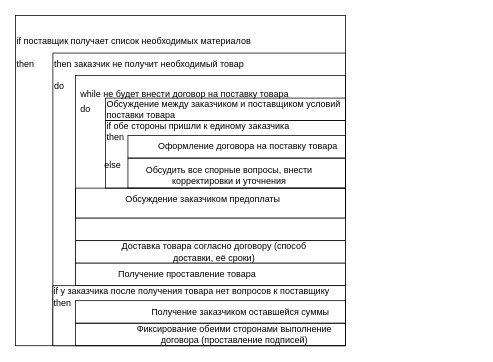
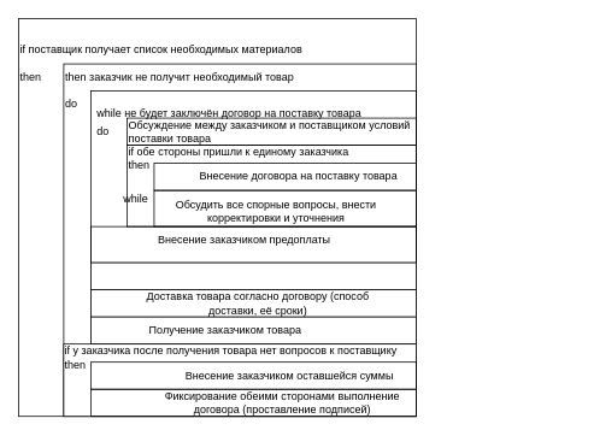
- <mxCell id="8" value="while не будет внести договор на поставку товара" style="text;html=1;strokeColor=none;fillColor=none;align=left;verticalAlign=middle;whiteSpace=wrap;rounded=0;" vertex="1" parent="1"><mxGeometry x="105" y="110" width="530" height="30" as="geometry" /></mxCell>
+ <mxCell id="8" value="while не будет заключён договор на поставку товара" style="text;html=1;strokeColor=none;fillColor=none;align=left;verticalAlign=middle;whiteSpace=wrap;rounded=0;" vertex="1" parent="1"><mxGeometry x="105" y="110" width="530" height="30" as="geometry" /></mxCell>
- <mxCell id="13" value="Оформление договора на поставку товара" style="text;html=1;strokeColor=none;fillColor=none;align=center;verticalAlign=middle;whiteSpace=wrap;rounded=0;" vertex="1" parent="1"><mxGeometry x="170" y="180" width="320" height="30" as="geometry" /></mxCell>
+ <mxCell id="13" value="Внесение договора на поставку товара" style="text;html=1;strokeColor=none;fillColor=none;align=center;verticalAlign=middle;whiteSpace=wrap;rounded=0;" vertex="1" parent="1"><mxGeometry x="170" y="180" width="320" height="30" as="geometry" /></mxCell>
- <mxCell id="14" value="else" style="text;html=1;strokeColor=none;fillColor=none;align=center;verticalAlign=middle;whiteSpace=wrap;rounded=0;" vertex="1" parent="1"><mxGeometry x="120" y="205" width="60" height="30" as="geometry" /></mxCell>
+ <mxCell id="14" value="while" style="text;html=1;strokeColor=none;fillColor=none;align=center;verticalAlign=middle;whiteSpace=wrap;rounded=0;" vertex="1" parent="1"><mxGeometry x="120" y="205" width="60" height="30" as="geometry" /></mxCell>
- <mxCell id="22" value="Обсуждение заказчиком предоплаты" style="text;html=1;strokeColor=none;fillColor=none;align=center;verticalAlign=middle;whiteSpace=wrap;rounded=0;" vertex="1" parent="1"><mxGeometry x="130" y="250" width="280" height="30" as="geometry" /></mxCell>
+ <mxCell id="22" value="Внесение заказчиком предоплаты" style="text;html=1;strokeColor=none;fillColor=none;align=center;verticalAlign=middle;whiteSpace=wrap;rounded=0;" vertex="1" parent="1"><mxGeometry x="130" y="250" width="280" height="30" as="geometry" /></mxCell>
- <mxCell id="27" value="Получение проставление товара" style="text;html=1;strokeColor=none;fillColor=none;align=center;verticalAlign=middle;whiteSpace=wrap;rounded=0;" vertex="1" parent="1"><mxGeometry x="63.75" y="350" width="370" height="30" as="geometry" /></mxCell>
+ <mxCell id="27" value="Получение заказчиком товара" style="text;html=1;strokeColor=none;fillColor=none;align=center;verticalAlign=middle;whiteSpace=wrap;rounded=0;" vertex="1" parent="1"><mxGeometry x="63.75" y="350" width="370" height="30" as="geometry" /></mxCell>
- <mxCell id="30" value="Получение заказчиком оставшейся суммы" style="text;html=1;strokeColor=none;fillColor=none;align=center;verticalAlign=middle;whiteSpace=wrap;rounded=0;" vertex="1" parent="1"><mxGeometry x="172" y="400" width="296" height="30" as="geometry" /></mxCell>
+ <mxCell id="30" value="Внесение заказчиком оставшейся суммы" style="text;html=1;strokeColor=none;fillColor=none;align=center;verticalAlign=middle;whiteSpace=wrap;rounded=0;" vertex="1" parent="1"><mxGeometry x="172" y="400" width="296" height="30" as="geometry" /></mxCell>
